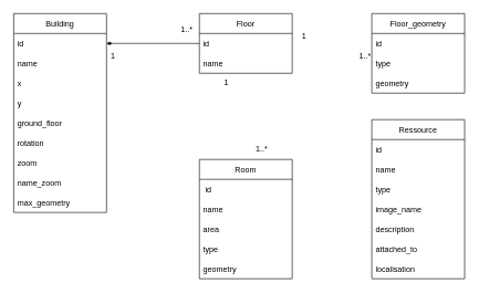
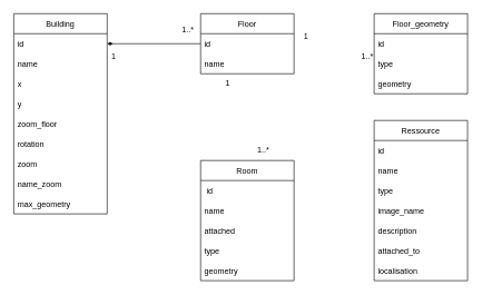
- <mxCell id="7" value="ground_floor" style="text;strokeColor=none;fillColor=none;align=left;verticalAlign=middle;spacingLeft=4;spacingRight=4;overflow=hidden;points=[[0,0.5],[1,0.5]];portConstraint=eastwest;rotatable=0;" vertex="1" parent="2"><mxGeometry y="150" width="140" height="30" as="geometry" /></mxCell>
+ <mxCell id="7" value="zoom_floor" style="text;strokeColor=none;fillColor=none;align=left;verticalAlign=middle;spacingLeft=4;spacingRight=4;overflow=hidden;points=[[0,0.5],[1,0.5]];portConstraint=eastwest;rotatable=0;" vertex="1" parent="2"><mxGeometry y="150" width="140" height="30" as="geometry" /></mxCell>
- <mxCell id="22" value="area" style="text;strokeColor=none;fillColor=none;align=left;verticalAlign=middle;spacingLeft=4;spacingRight=4;overflow=hidden;points=[[0,0.5],[1,0.5]];portConstraint=eastwest;rotatable=0;" parent="19" vertex="1"><mxGeometry y="90" width="140" height="30" as="geometry" /></mxCell>
+ <mxCell id="22" value="attached" style="text;strokeColor=none;fillColor=none;align=left;verticalAlign=middle;spacingLeft=4;spacingRight=4;overflow=hidden;points=[[0,0.5],[1,0.5]];portConstraint=eastwest;rotatable=0;" parent="19" vertex="1"><mxGeometry y="90" width="140" height="30" as="geometry" /></mxCell>
